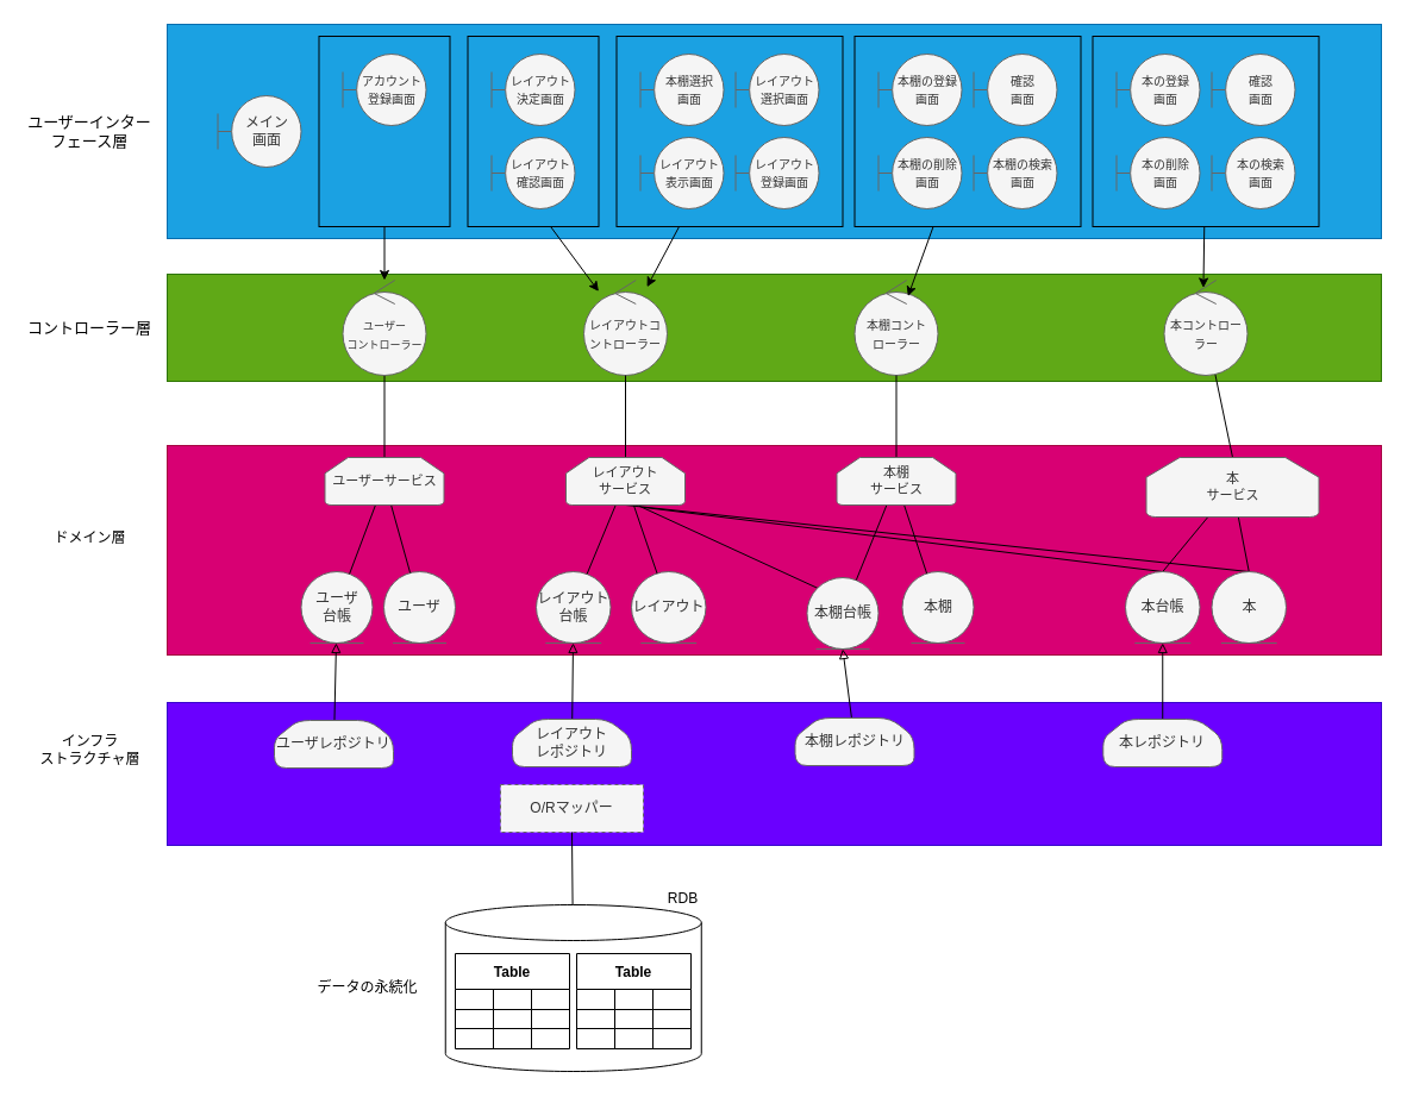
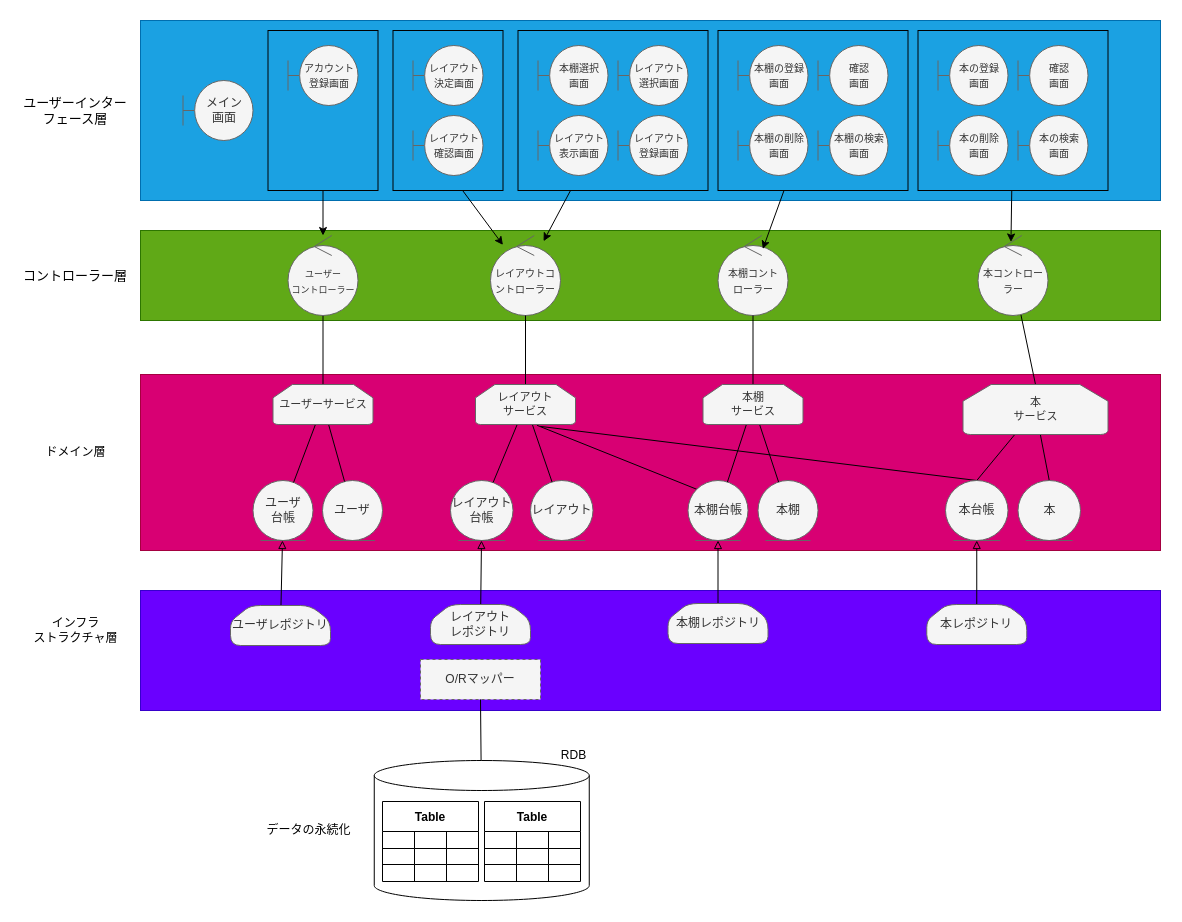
- <mxCell id="47" style="edgeStyle=none;html=1;entryX=0.5;entryY=1;entryDx=0;entryDy=0;entryPerimeter=0;endArrow=none;endFill=0;exitX=0.5;exitY=0;exitDx=0;exitDy=0;" edge="1" parent="1" source="48" target="62"><mxGeometry relative="1" as="geometry" /></mxCell>
- <mxCell id="43" value="本棚台帳" style="ellipse;shape=umlEntity;whiteSpace=wrap;html=1;fillColor=#f5f5f5;fontColor=#333333;strokeColor=#666666;" vertex="1" parent="1"><mxGeometry x="677.5" y="485" width="60" height="60" as="geometry" /></mxCell>
+ <mxCell id="43" value="本棚台帳" style="ellipse;shape=umlEntity;whiteSpace=wrap;html=1;fillColor=#f5f5f5;fontColor=#333333;strokeColor=#666666;" vertex="1" parent="1"><mxGeometry x="687.5" y="480" width="60" height="60" as="geometry" /></mxCell>
